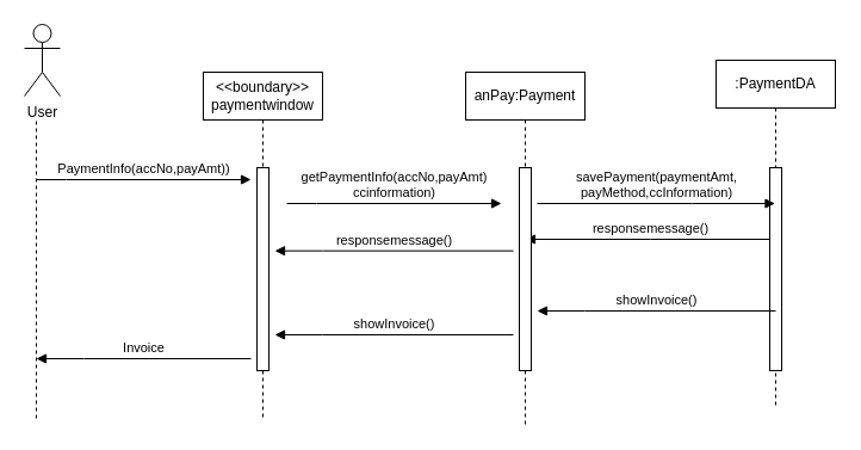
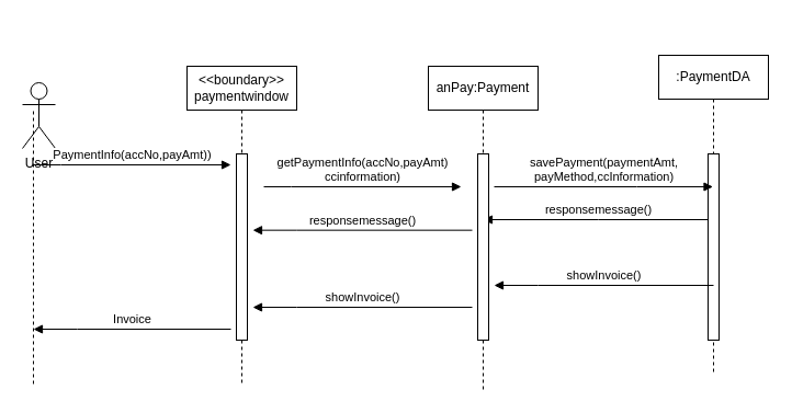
- <mxCell id="5" value="User" style="shape=umlActor;verticalLabelPosition=bottom;verticalAlign=top;html=1;outlineConnect=0;" vertex="1" parent="1"><mxGeometry x="20" width="30" height="60" as="geometry" y="20" /></mxCell>
+ <mxCell id="5" value="User" style="shape=umlActor;verticalLabelPosition=bottom;verticalAlign=top;html=1;outlineConnect=0;" vertex="1" parent="1"><mxGeometry x="20" y="75" width="30" height="60" as="geometry" /></mxCell>
